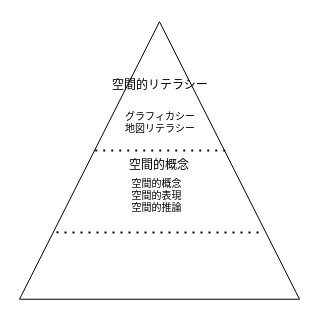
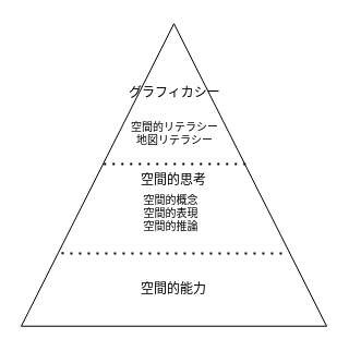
- <mxCell id="7" value="空間的リテラシー" style="text;html=1;align=center;verticalAlign=middle;whiteSpace=wrap;rounded=0;" vertex="1" parent="1"><mxGeometry x="105.26" y="70" width="110" height="30" as="geometry" /></mxCell>
+ <mxCell id="7" value="グラフィカシー" style="text;html=1;align=center;verticalAlign=middle;whiteSpace=wrap;rounded=0;" vertex="1" parent="1"><mxGeometry x="105.26" y="70" width="110" height="30" as="geometry" /></mxCell>
- <mxCell id="8" value="&lt;font&gt;グラフィカシー&lt;/font&gt;&lt;div&gt;&lt;font&gt;地図リテラシー&lt;/font&gt;&lt;/div&gt;" style="text;html=1;align=center;verticalAlign=middle;whiteSpace=wrap;rounded=0;fontSize=10;" vertex="1" parent="1"><mxGeometry x="90.26" y="94" width="140" height="56" as="geometry" /></mxCell>
+ <mxCell id="8" value="&lt;font&gt;空間的リテラシー&lt;/font&gt;&lt;div&gt;&lt;font&gt;地図リテラシー&lt;/font&gt;&lt;/div&gt;" style="text;html=1;align=center;verticalAlign=middle;whiteSpace=wrap;rounded=0;fontSize=10;" vertex="1" parent="1"><mxGeometry x="90.26" y="94" width="140" height="56" as="geometry" /></mxCell>
- <mxCell id="6" value="空間的概念" style="text;html=1;align=center;verticalAlign=middle;whiteSpace=wrap;rounded=0;" vertex="1" parent="1"><mxGeometry x="104.01" y="150" width="110" height="30" as="geometry" /></mxCell>
+ <mxCell id="6" value="空間的思考" style="text;html=1;align=center;verticalAlign=middle;whiteSpace=wrap;rounded=0;" vertex="1" parent="1"><mxGeometry x="104.01" y="150" width="110" height="30" as="geometry" /></mxCell>
+ <mxCell id="3" value="空間的能力" style="text;html=1;align=center;verticalAlign=middle;whiteSpace=wrap;rounded=0;" parent="1" vertex="1"><mxGeometry x="104.01" y="250" width="110" height="30" as="geometry" /></mxCell>
